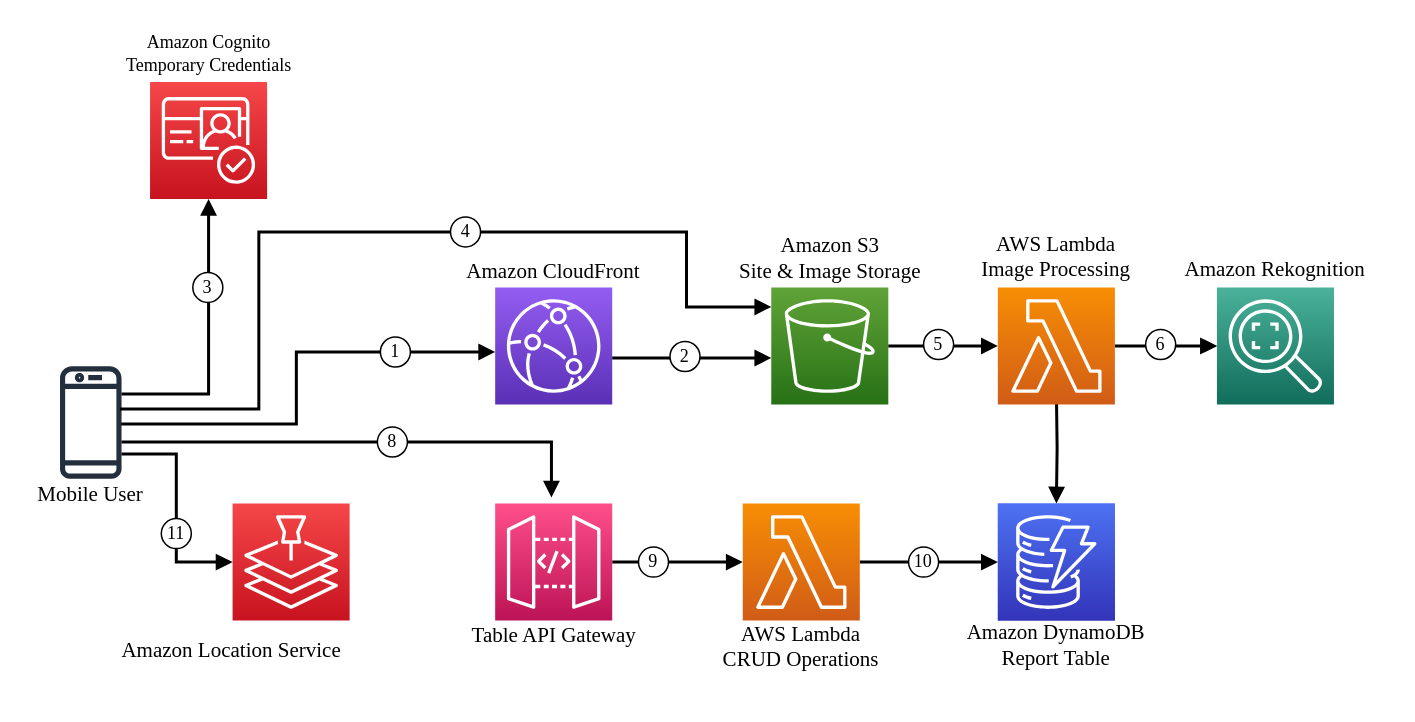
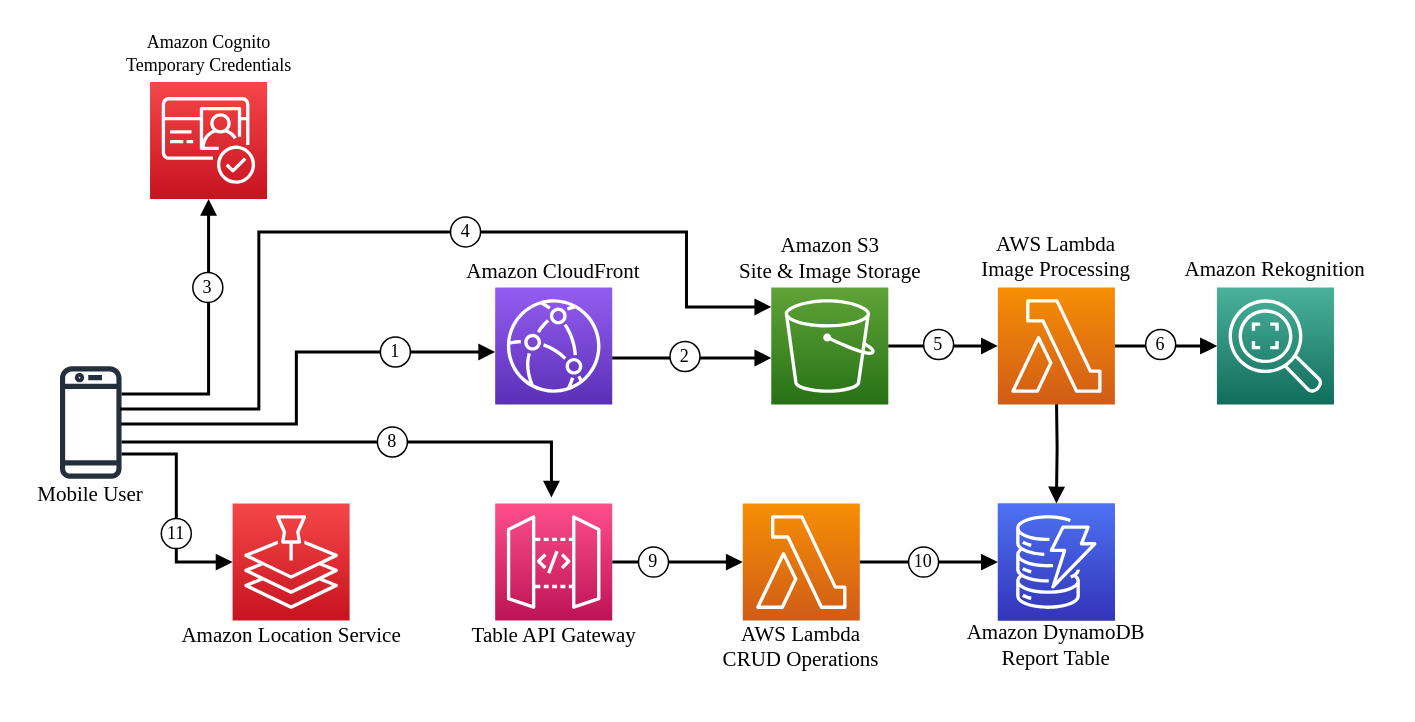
- <mxCell id="27" value="Amazon Location Service" style="text;html=1;strokeColor=none;fillColor=none;align=center;verticalAlign=middle;whiteSpace=wrap;rounded=0;fontFamily=Amazon Ember;fontSize=14;" parent="1" vertex="1"><mxGeometry x="72.625" y="424" width="161.75" height="20" as="geometry" /></mxCell>
+ <mxCell id="27" value="Amazon Location Service" style="text;html=1;strokeColor=none;fillColor=none;align=center;verticalAlign=middle;whiteSpace=wrap;rounded=0;fontFamily=Amazon Ember;fontSize=14;" parent="1" vertex="1"><mxGeometry x="112.625" y="414" width="161.75" height="20" as="geometry" /></mxCell>
